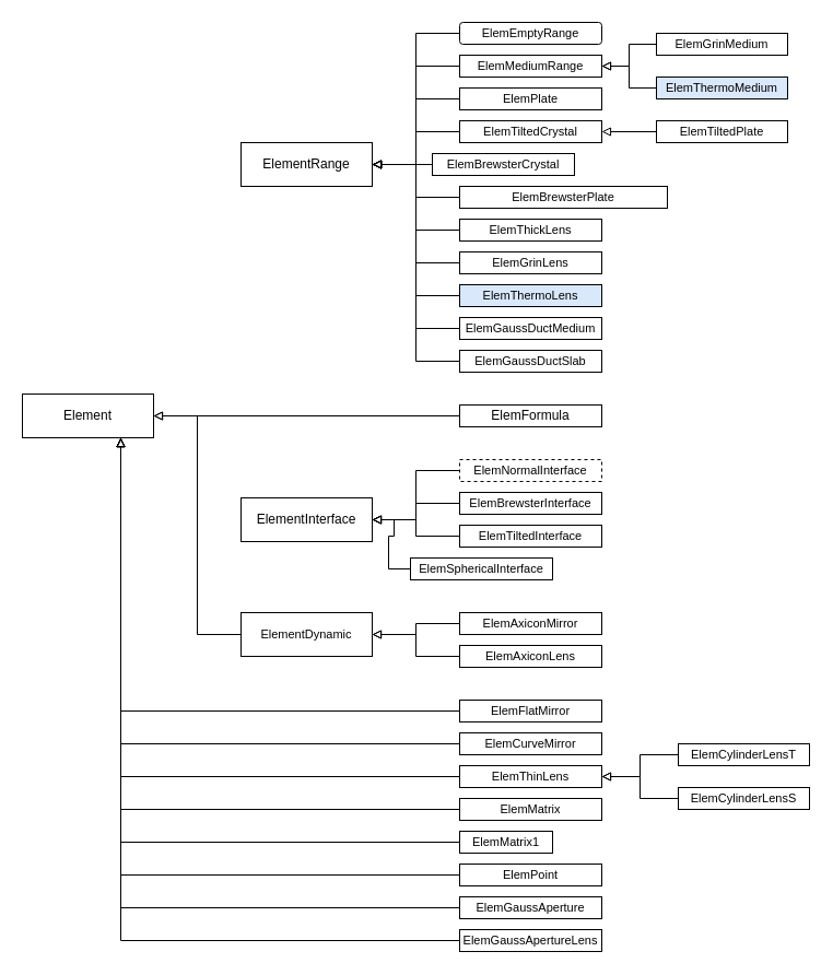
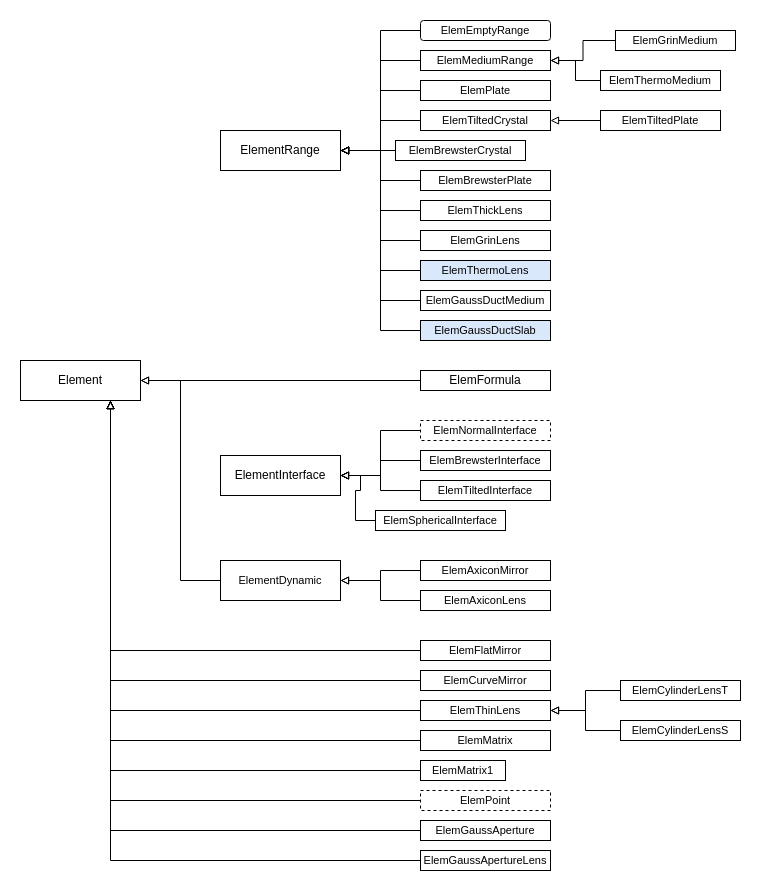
- <mxCell id="50" value="ElemGrinMedium" style="rounded=0;whiteSpace=wrap;html=1;fontFamily=Helvetica;fontSize=11;fontColor=default;" vertex="1" parent="1"><mxGeometry x="600" y="30" width="120" height="20" as="geometry" /></mxCell>
+ <mxCell id="50" value="ElemGrinMedium" style="rounded=0;whiteSpace=wrap;html=1;fontFamily=Helvetica;fontSize=11;fontColor=default;" vertex="1" parent="1"><mxGeometry x="615" y="30" width="120" height="20" as="geometry" /></mxCell>
- <mxCell id="54" value="ElemThermoMedium" style="rounded=0;whiteSpace=wrap;html=1;fontFamily=Helvetica;fontSize=11;fontColor=default;fillColor=#dae8fc;" vertex="1" parent="1"><mxGeometry x="600" y="70" width="120" height="20" as="geometry" /></mxCell>
+ <mxCell id="54" value="ElemThermoMedium" style="rounded=0;whiteSpace=wrap;html=1;fontFamily=Helvetica;fontSize=11;fontColor=default;" vertex="1" parent="1"><mxGeometry x="600" y="70" width="120" height="20" as="geometry" /></mxCell>
- <mxCell id="30" value="ElemBrewsterPlate" style="rounded=0;whiteSpace=wrap;html=1;fontFamily=Helvetica;fontSize=11;fontColor=default;" vertex="1" parent="1"><mxGeometry x="420" y="170" width="190" height="20" as="geometry" /></mxCell>
+ <mxCell id="30" value="ElemBrewsterPlate" style="rounded=0;whiteSpace=wrap;html=1;fontFamily=Helvetica;fontSize=11;fontColor=default;" vertex="1" parent="1"><mxGeometry x="420" y="170" width="130" height="20" as="geometry" /></mxCell>
- <mxCell id="66" value="ElemGaussDuctSlab" style="rounded=0;whiteSpace=wrap;html=1;fontFamily=Helvetica;fontSize=11;fontColor=default;" vertex="1" parent="1"><mxGeometry x="420" y="320" width="130" height="20" as="geometry" /></mxCell>
+ <mxCell id="66" value="ElemGaussDuctSlab" style="rounded=0;whiteSpace=wrap;html=1;fontFamily=Helvetica;fontSize=11;fontColor=default;fillColor=#dae8fc;" vertex="1" parent="1"><mxGeometry x="420" y="320" width="130" height="20" as="geometry" /></mxCell>
- <mxCell id="36" value="ElemPoint" style="rounded=0;whiteSpace=wrap;html=1;fontFamily=Helvetica;fontSize=11;fontColor=default;" vertex="1" parent="1"><mxGeometry x="420" y="790" width="130" height="20" as="geometry" /></mxCell>
+ <mxCell id="36" value="ElemPoint" style="rounded=0;whiteSpace=wrap;html=1;fontFamily=Helvetica;fontSize=11;fontColor=default;dashed=1;" vertex="1" parent="1"><mxGeometry x="420" y="790" width="130" height="20" as="geometry" /></mxCell>
